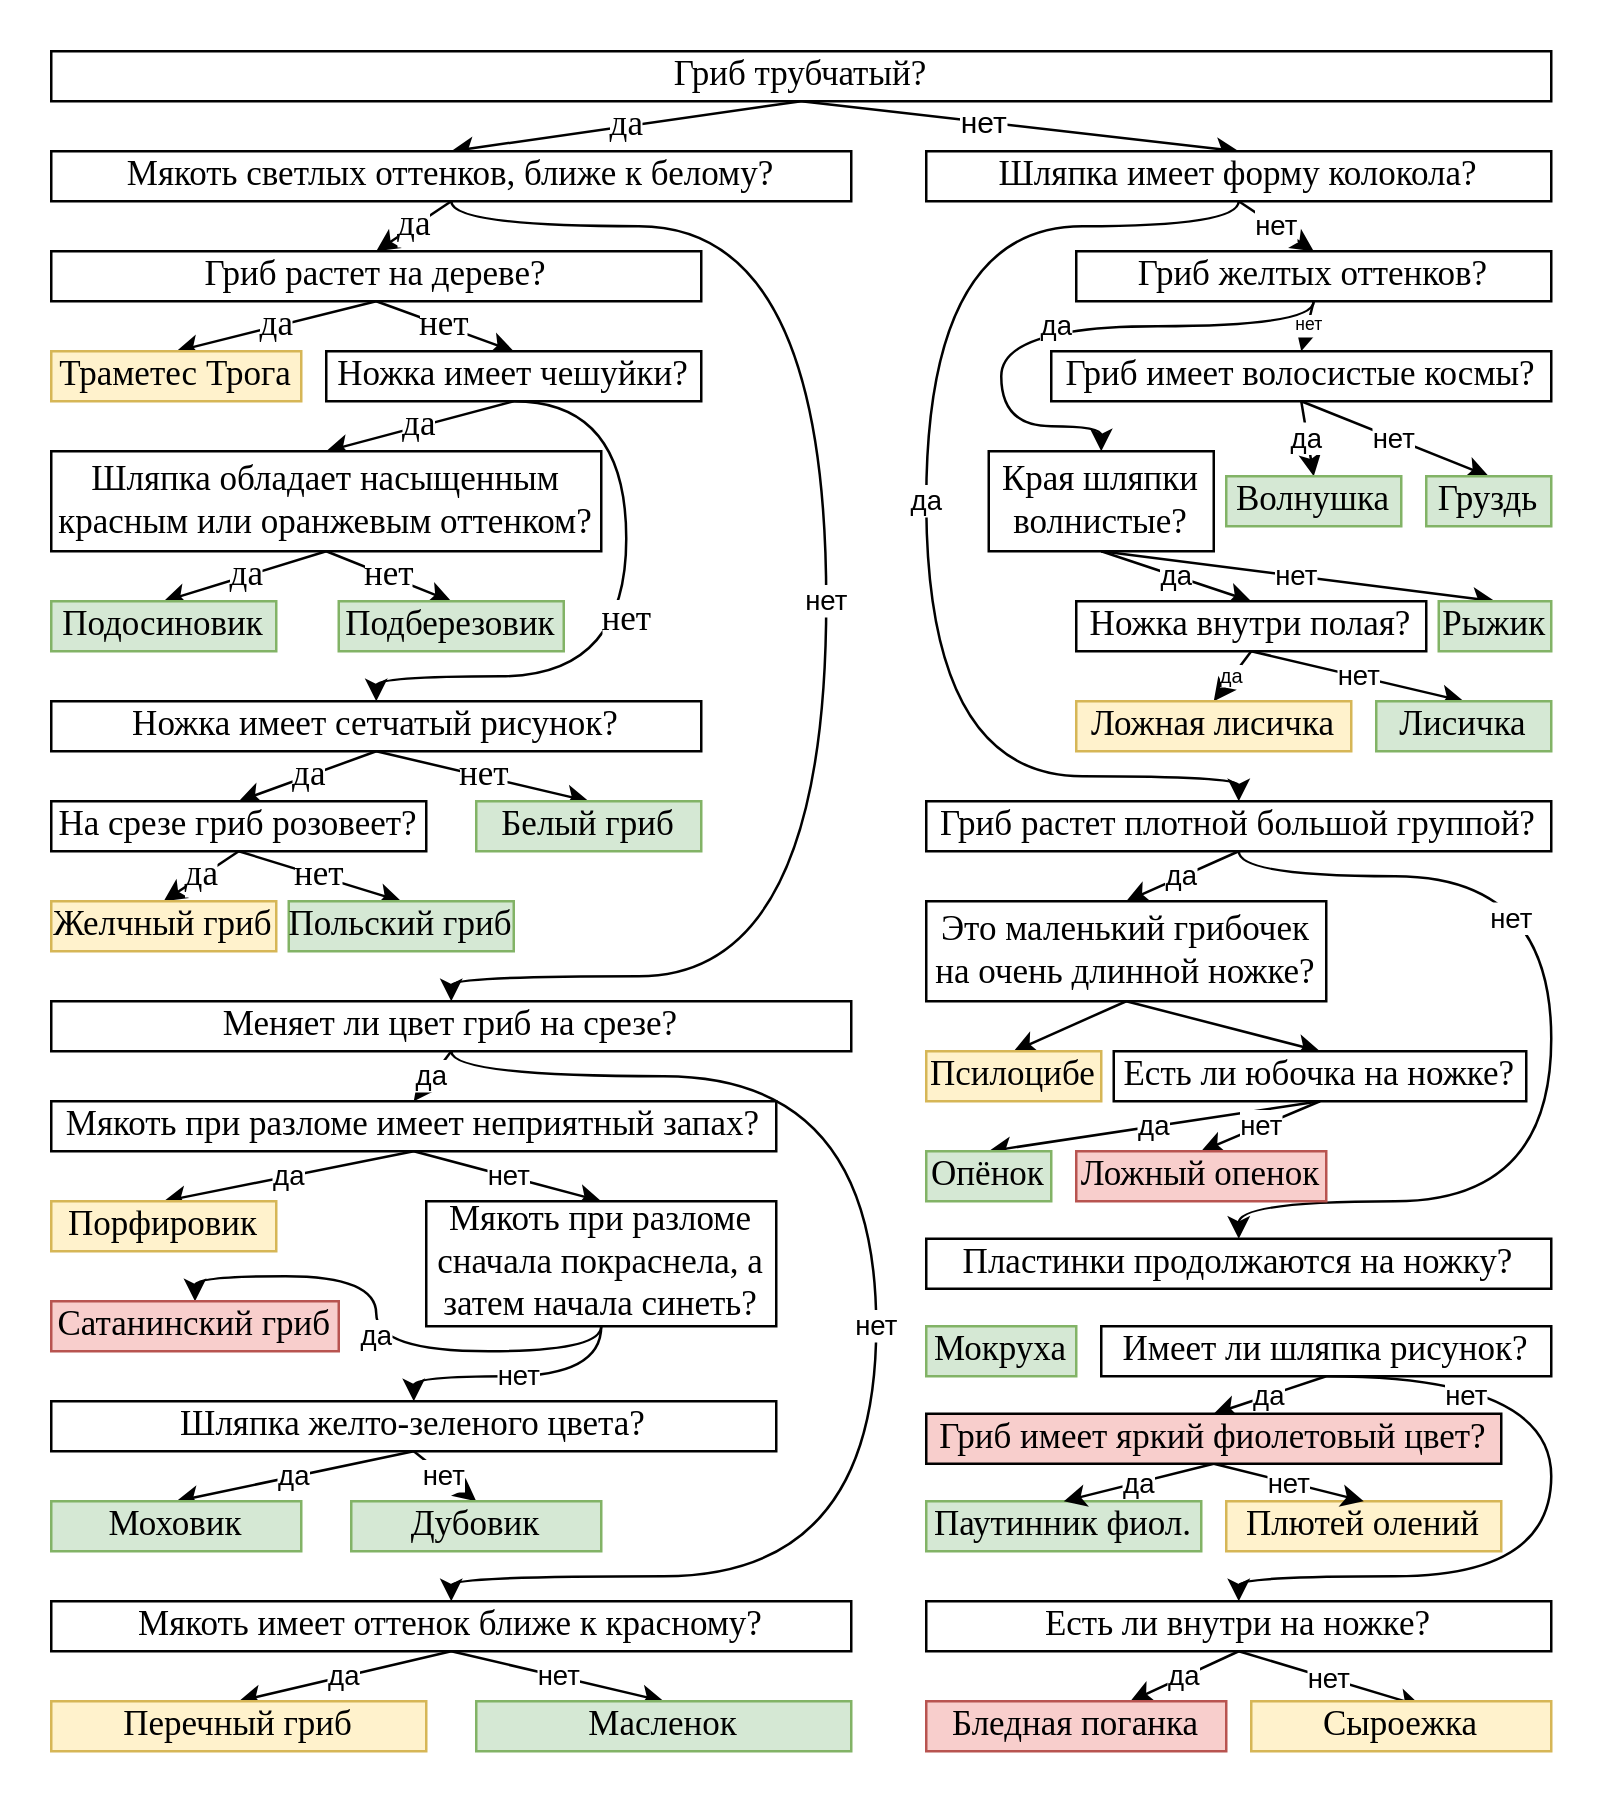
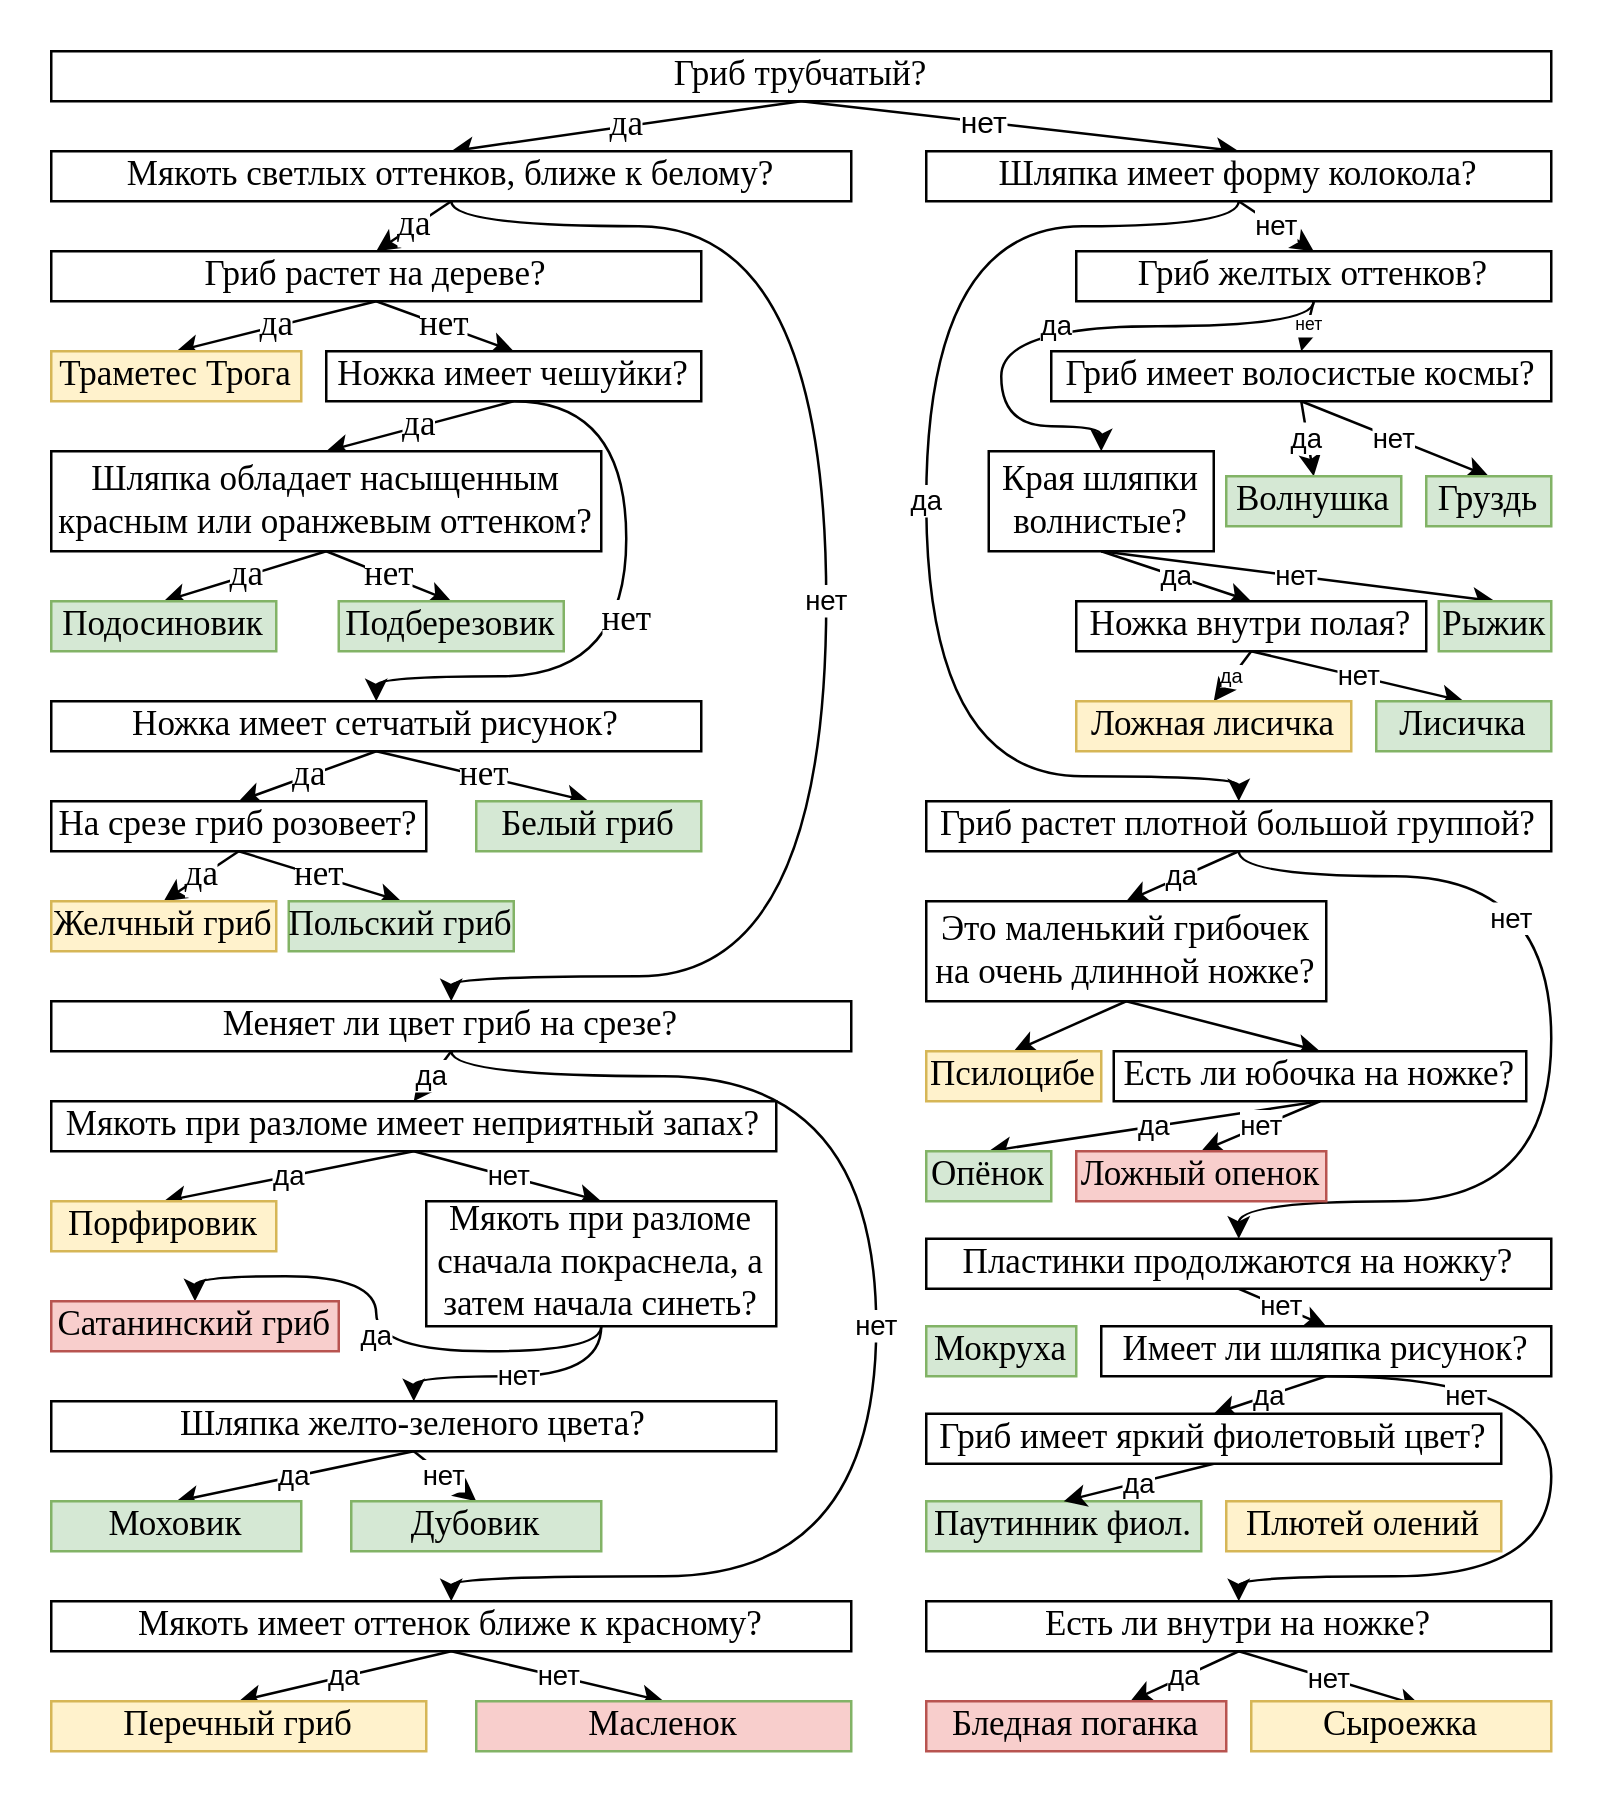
+ <mxCell id="75" value="нет" style="edgeStyle=none;rounded=0;orthogonalLoop=1;jettySize=auto;html=1;exitX=0.5;exitY=1;exitDx=0;exitDy=0;entryX=0.5;entryY=0;entryDx=0;entryDy=0;" edge="1" parent="1" source="76" target="90"><mxGeometry relative="1" as="geometry" /></mxCell>
- <mxCell id="95" value="Гриб имеет яркий фиолетовый цвет?" style="rounded=0;whiteSpace=wrap;html=1;fontFamily=Times New Roman;fontSize=14;fontStyle=0;verticalAlign=middle;align=center;fontColor=#000000;fillColor=#f8cecc;" vertex="1" parent="1"><mxGeometry x="370" y="565" width="230" height="20" as="geometry" /></mxCell>
+ <mxCell id="95" value="Гриб имеет яркий фиолетовый цвет?" style="rounded=0;whiteSpace=wrap;html=1;fontFamily=Times New Roman;fontSize=14;fontStyle=0;verticalAlign=middle;align=center;fontColor=#000000;" vertex="1" parent="1"><mxGeometry x="370" y="565" width="230" height="20" as="geometry" /></mxCell>
- <mxCell id="94" value="нет" style="edgeStyle=none;rounded=0;orthogonalLoop=1;jettySize=auto;html=1;exitX=0.5;exitY=1;exitDx=0;exitDy=0;entryX=0.5;entryY=0;entryDx=0;entryDy=0;" edge="1" parent="1" source="95" target="91"><mxGeometry relative="1" as="geometry" /></mxCell>
- <mxCell id="53" value="&lt;div&gt;&lt;span style=&quot;white-space: nowrap&quot;&gt;Масленок&lt;/span&gt;&lt;/div&gt;" style="rounded=0;whiteSpace=wrap;html=1;fontFamily=Times New Roman;fontSize=14;fontStyle=0;verticalAlign=middle;align=center;fillColor=#d5e8d4;strokeColor=#82b366;" vertex="1" parent="1"><mxGeometry x="190" y="680" width="150" height="20" as="geometry" /></mxCell>
+ <mxCell id="53" value="&lt;div&gt;&lt;span style=&quot;white-space: nowrap&quot;&gt;Масленок&lt;/span&gt;&lt;/div&gt;" style="rounded=0;whiteSpace=wrap;html=1;fontFamily=Times New Roman;fontSize=14;fontStyle=0;verticalAlign=middle;align=center;fillColor=#f8cecc;strokeColor=#82b366;" vertex="1" parent="1"><mxGeometry x="190" y="680" width="150" height="20" as="geometry" /></mxCell>
